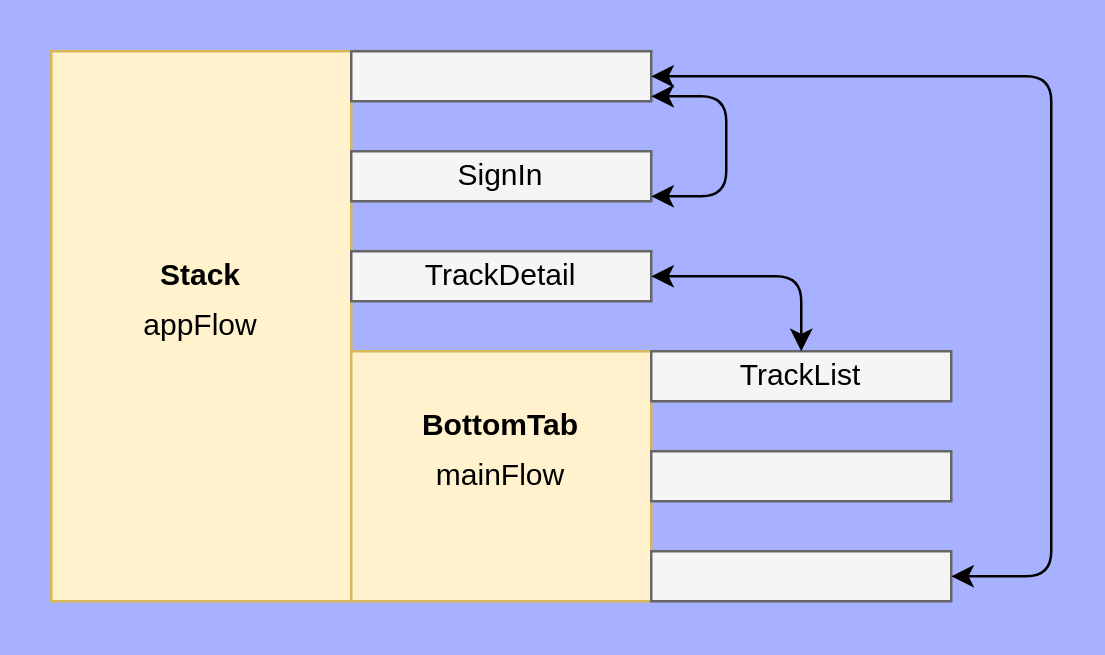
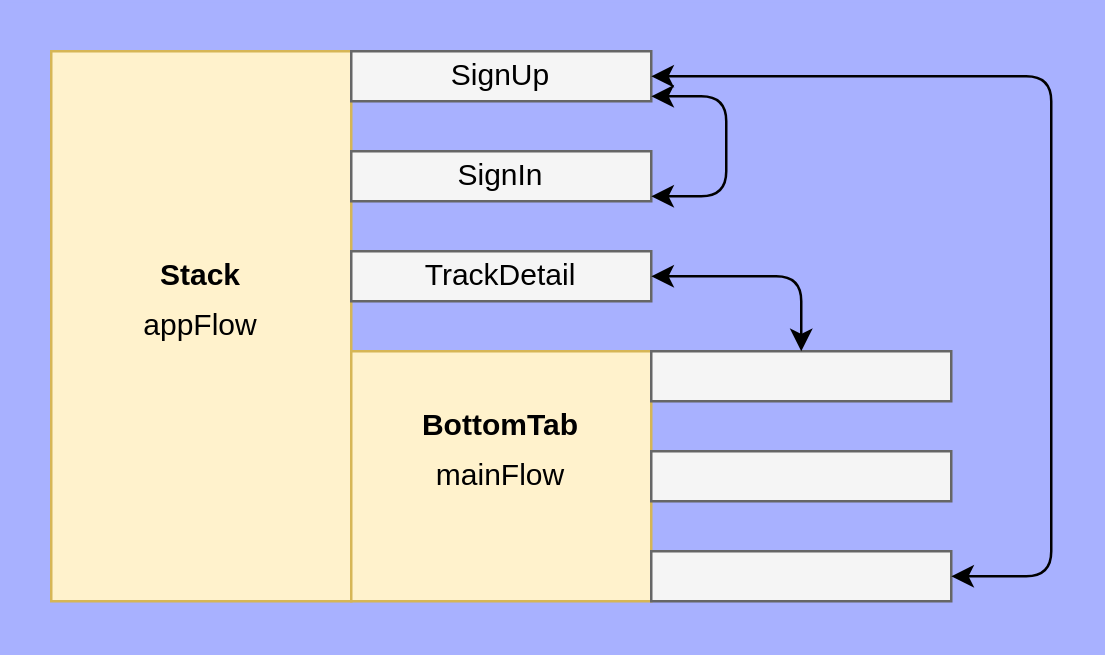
+ <mxCell id="13" value="SignUp" style="text;html=1;strokeColor=none;fillColor=none;align=center;verticalAlign=middle;whiteSpace=wrap;rounded=0;" parent="1" vertex="1"><mxGeometry x="180" y="20" width="40" height="20" as="geometry" /></mxCell>
- <mxCell id="18" value="TrackList" style="text;html=1;strokeColor=none;fillColor=none;align=center;verticalAlign=middle;whiteSpace=wrap;rounded=0;" parent="1" vertex="1"><mxGeometry x="300" y="140" width="40" height="20" as="geometry" /></mxCell>
